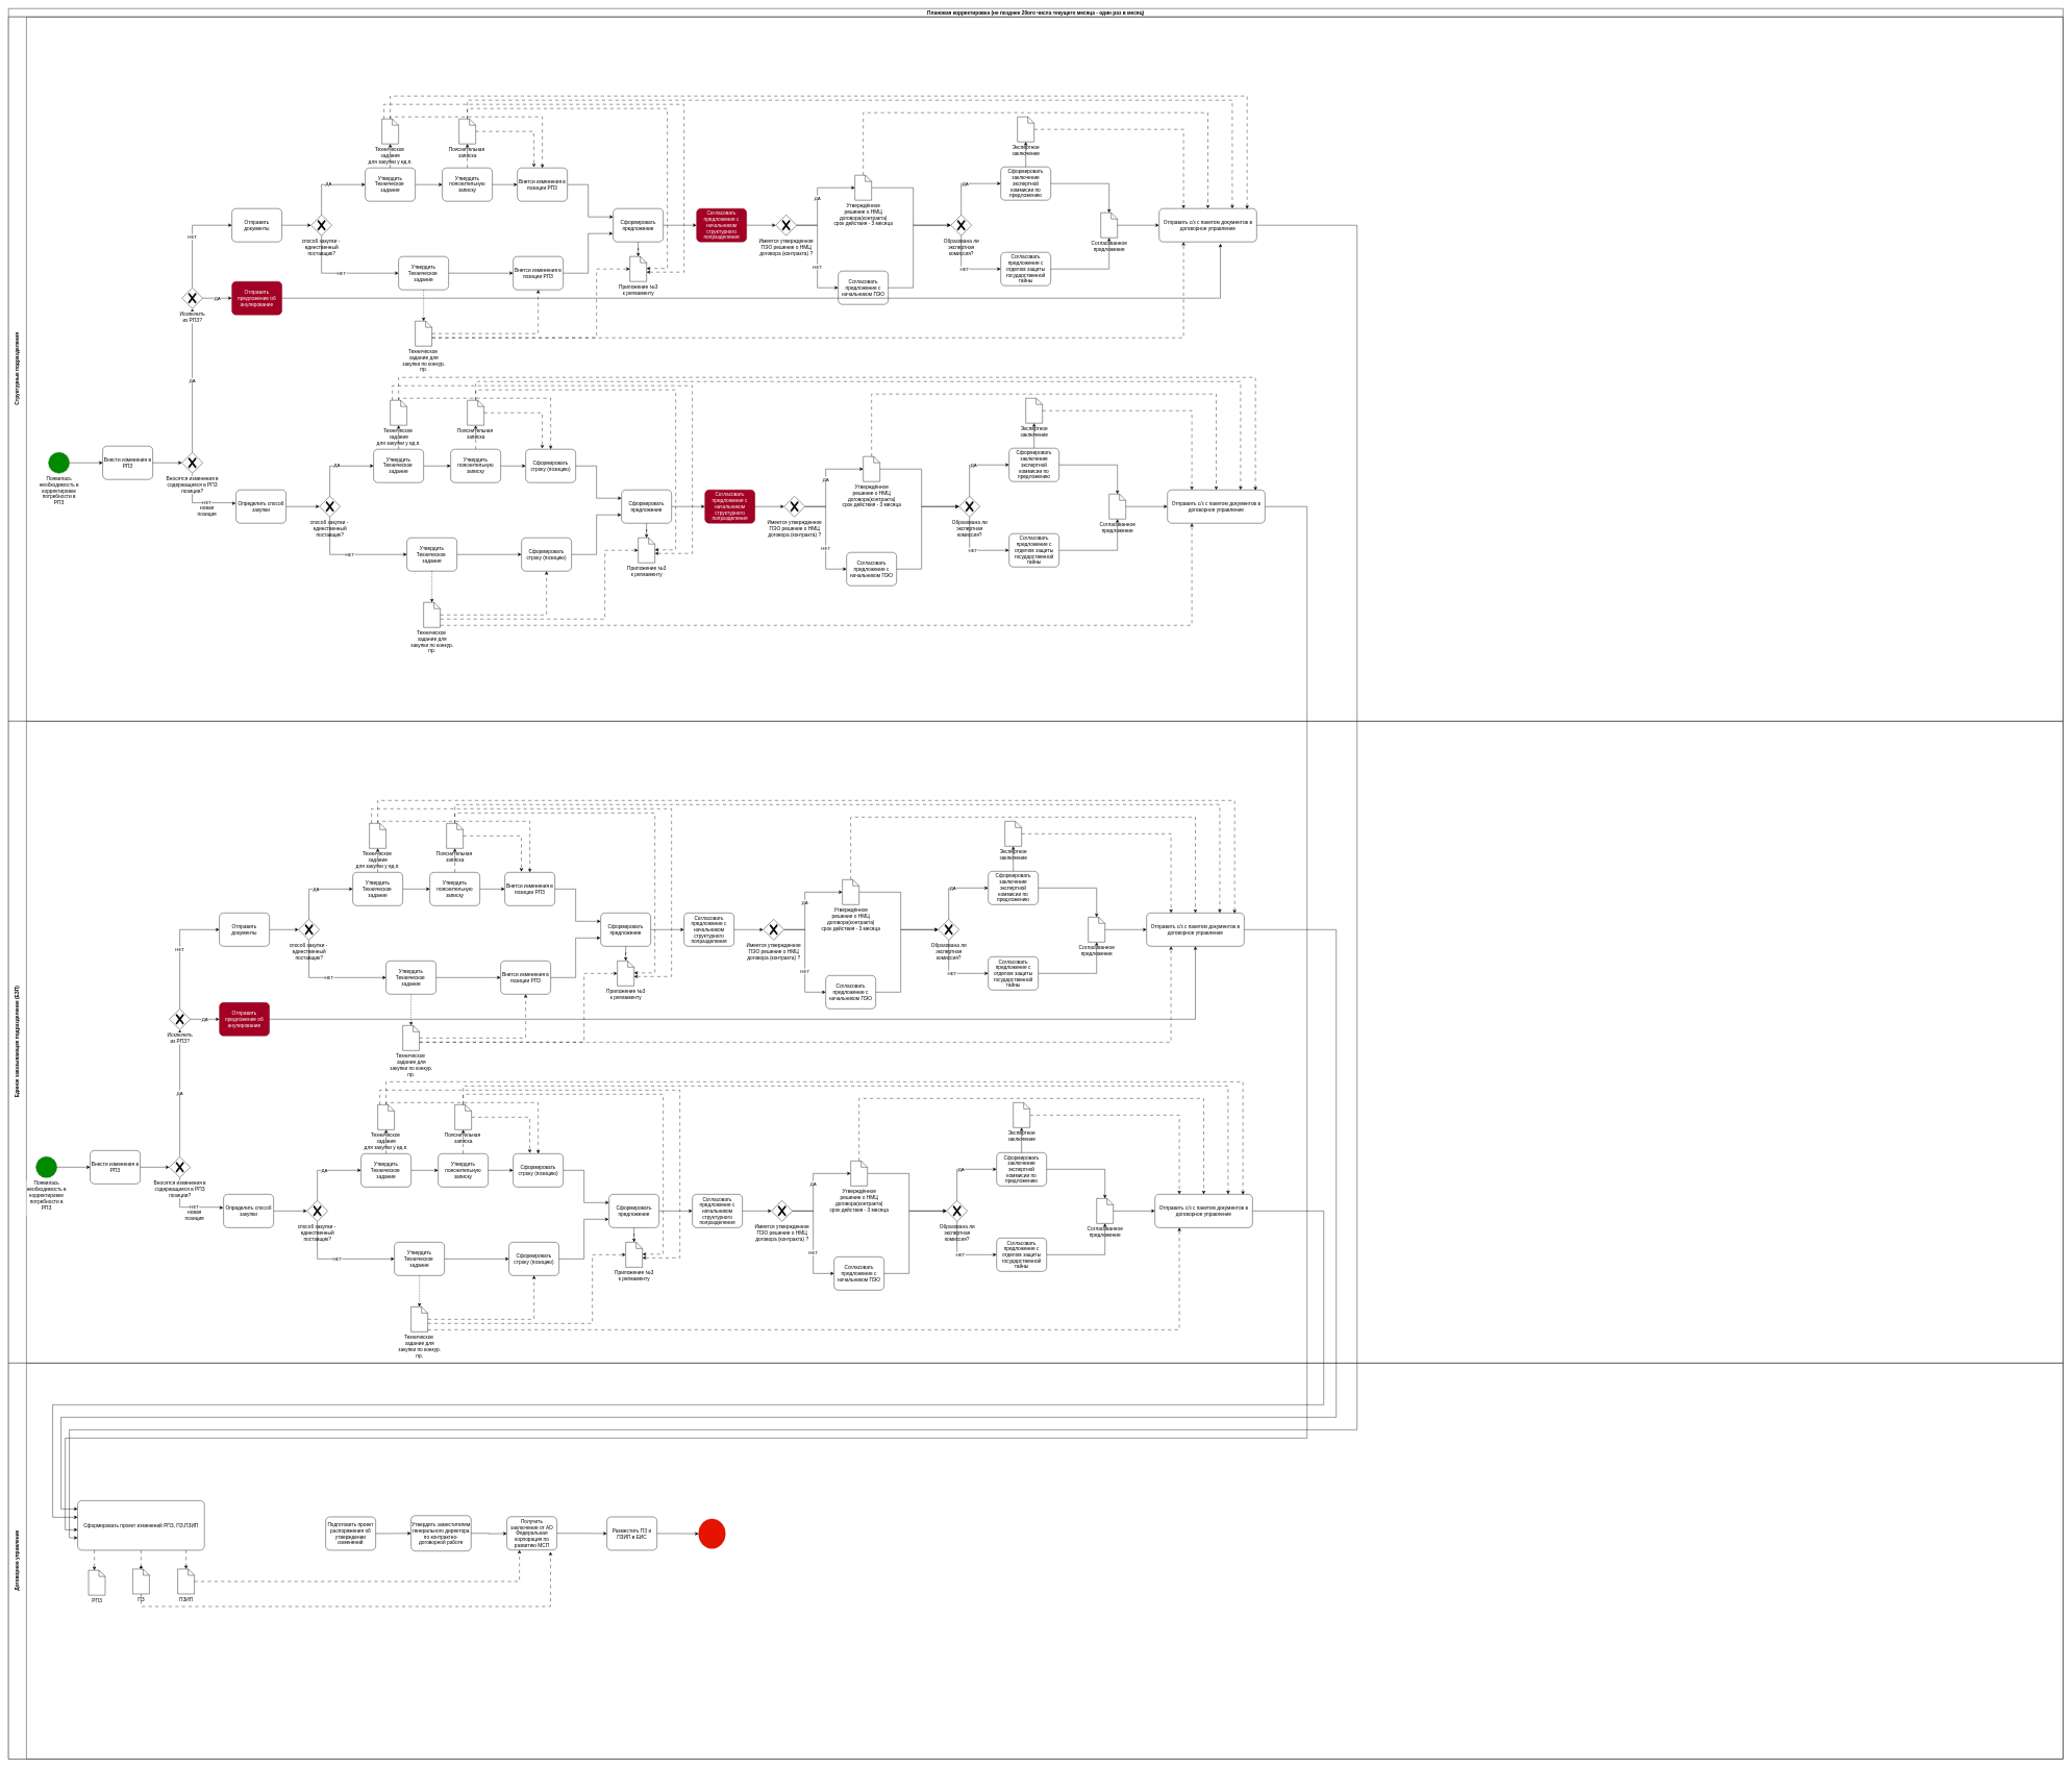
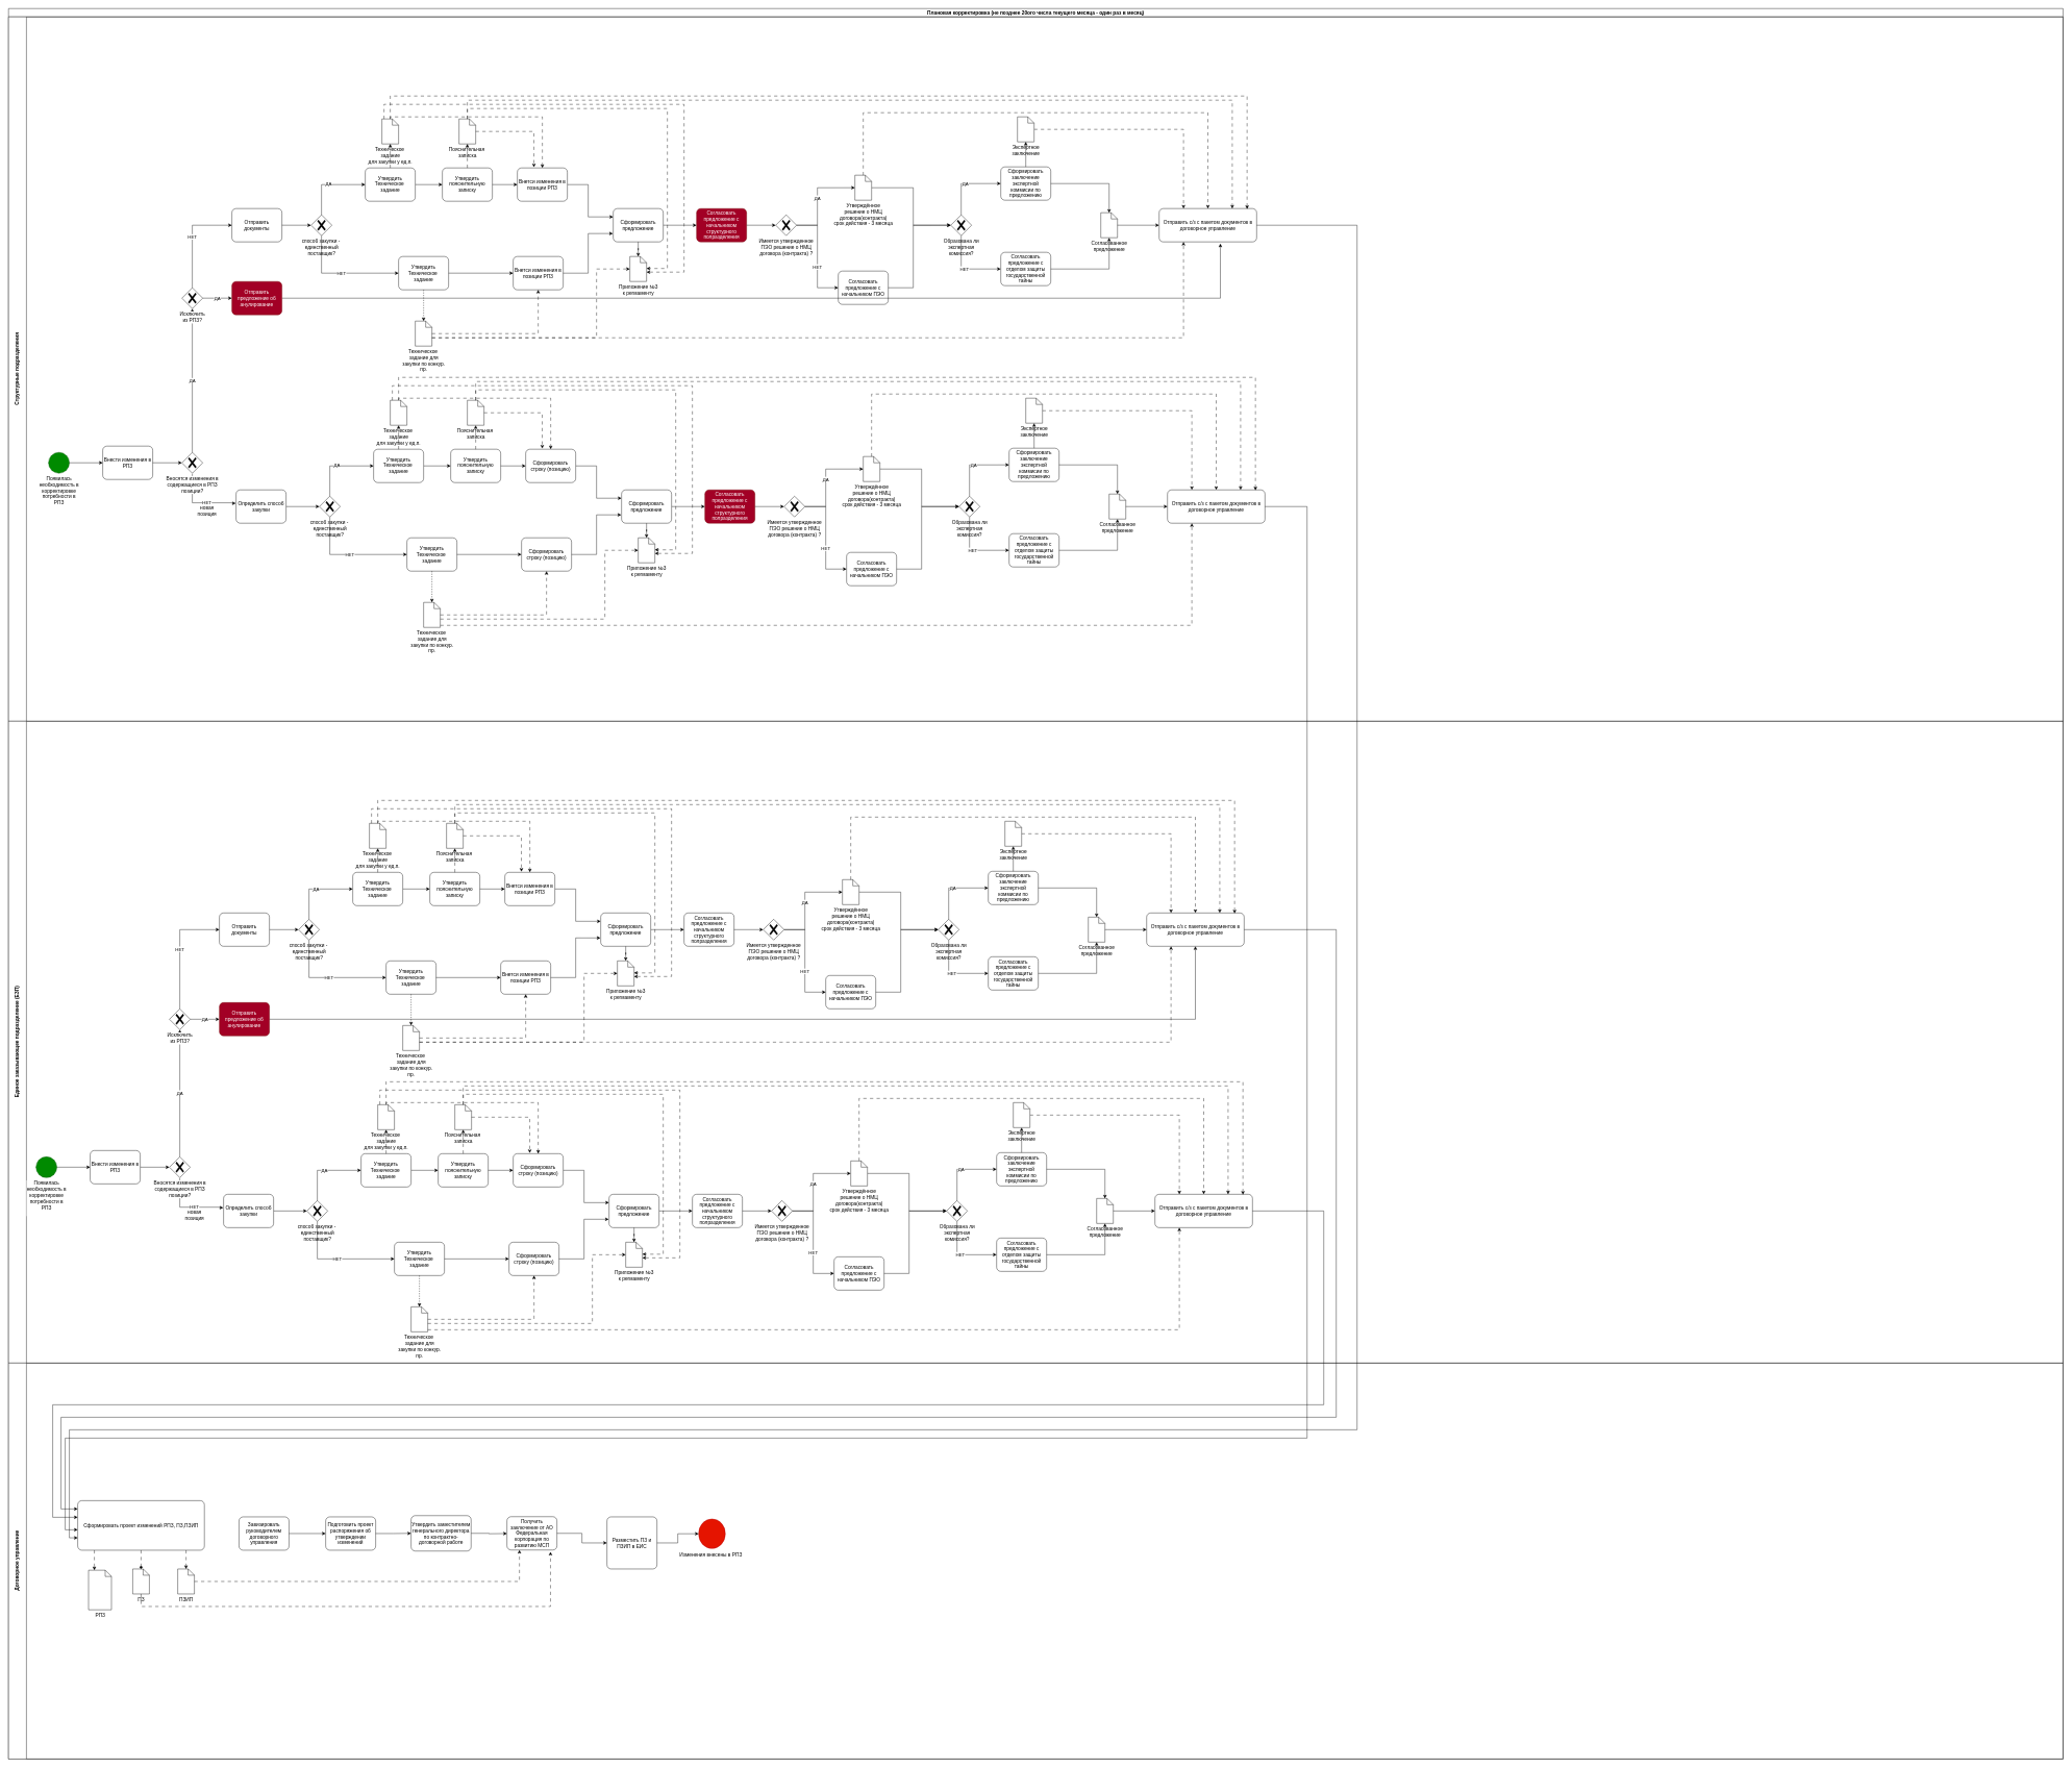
+ <mxCell id="263" value="Завизировать руководителем договорного управления" style="points=[[0.25,0,0],[0.5,0,0],[0.75,0,0],[1,0.25,0],[1,0.5,0],[1,0.75,0],[0.75,1,0],[0.5,1,0],[0.25,1,0],[0,0.75,0],[0,0.5,0],[0,0.25,0]];shape=mxgraph.bpmn.task;whiteSpace=wrap;rectStyle=rounded;size=10;html=1;container=1;expand=0;collapsible=0;taskMarker=abstract;" vertex="1" parent="261"><mxGeometry x="553" y="369" width="120" height="80" as="geometry" /></mxCell>
+ <mxCell id="271" style="edgeStyle=orthogonalEdgeStyle;rounded=0;orthogonalLoop=1;jettySize=auto;html=1;" edge="1" parent="261" source="263" target="270"><mxGeometry relative="1" as="geometry" /></mxCell>
- <mxCell id="278" value="Разместить ПЗ и ПЗИП в ЕИС" style="points=[[0.25,0,0],[0.5,0,0],[0.75,0,0],[1,0.25,0],[1,0.5,0],[1,0.75,0],[0.75,1,0],[0.5,1,0],[0.25,1,0],[0,0.75,0],[0,0.5,0],[0,0.25,0]];shape=mxgraph.bpmn.task;whiteSpace=wrap;rectStyle=rounded;size=10;html=1;container=1;expand=0;collapsible=0;taskMarker=abstract;" vertex="1" parent="261"><mxGeometry x="1436" y="369" width="120" height="80" as="geometry" /></mxCell>
+ <mxCell id="278" value="Разместить ПЗ и ПЗИП в ЕИС" style="points=[[0.25,0,0],[0.5,0,0],[0.75,0,0],[1,0.25,0],[1,0.5,0],[1,0.75,0],[0.75,1,0],[0.5,1,0],[0.25,1,0],[0,0.75,0],[0,0.5,0],[0,0.25,0]];shape=mxgraph.bpmn.task;whiteSpace=wrap;rectStyle=rounded;size=10;html=1;container=1;expand=0;collapsible=0;taskMarker=abstract;" vertex="1" parent="261"><mxGeometry x="1436" y="369" width="120" height="125" as="geometry" /></mxCell>
+ <mxCell id="282" value="Изменения внесены в РПЗ" style="text;html=1;align=center;verticalAlign=middle;resizable=0;points=[];autosize=1;strokeColor=none;fillColor=none;" vertex="1" parent="261"><mxGeometry x="1600" y="446" width="170" height="30" as="geometry" /></mxCell>
- <mxCell id="264" value="РПЗ" style="shape=mxgraph.bpmn.data;labelPosition=center;verticalLabelPosition=bottom;align=center;verticalAlign=top;size=15;html=1;" vertex="1" parent="261"><mxGeometry x="192" y="497" width="40" height="60" as="geometry" /></mxCell>
+ <mxCell id="264" value="РПЗ" style="shape=mxgraph.bpmn.data;labelPosition=center;verticalLabelPosition=bottom;align=center;verticalAlign=top;size=15;html=1;" vertex="1" parent="261"><mxGeometry x="192" y="497" width="55" height="95" as="geometry" /></mxCell>
